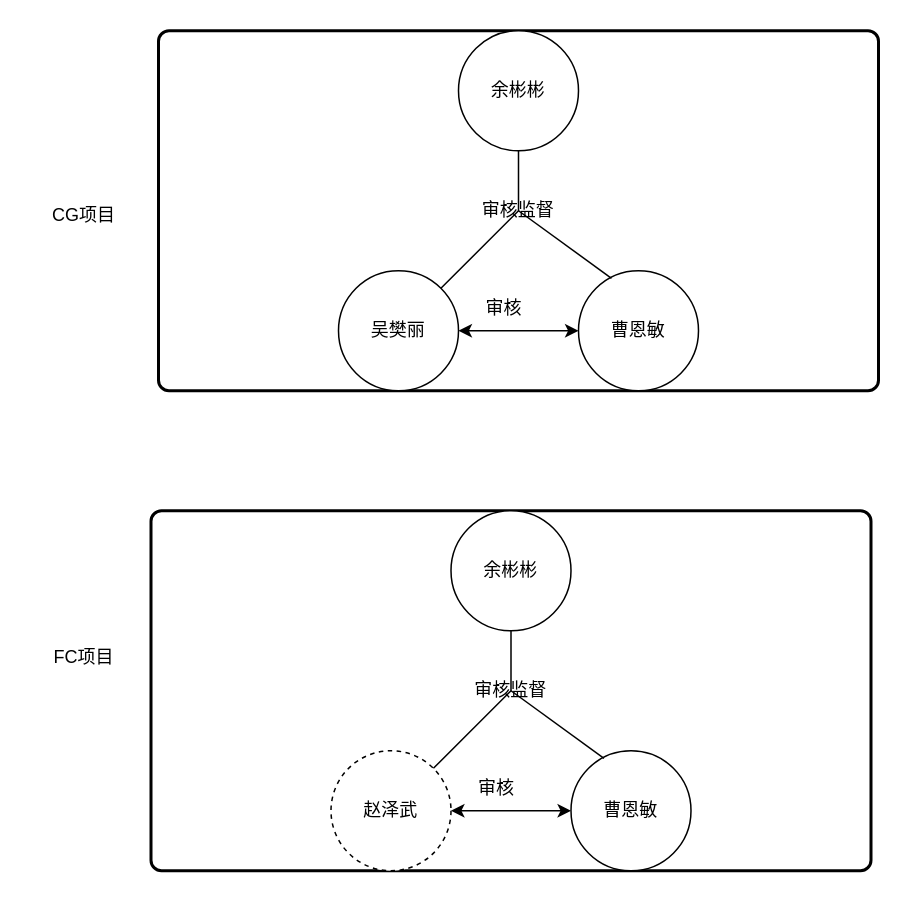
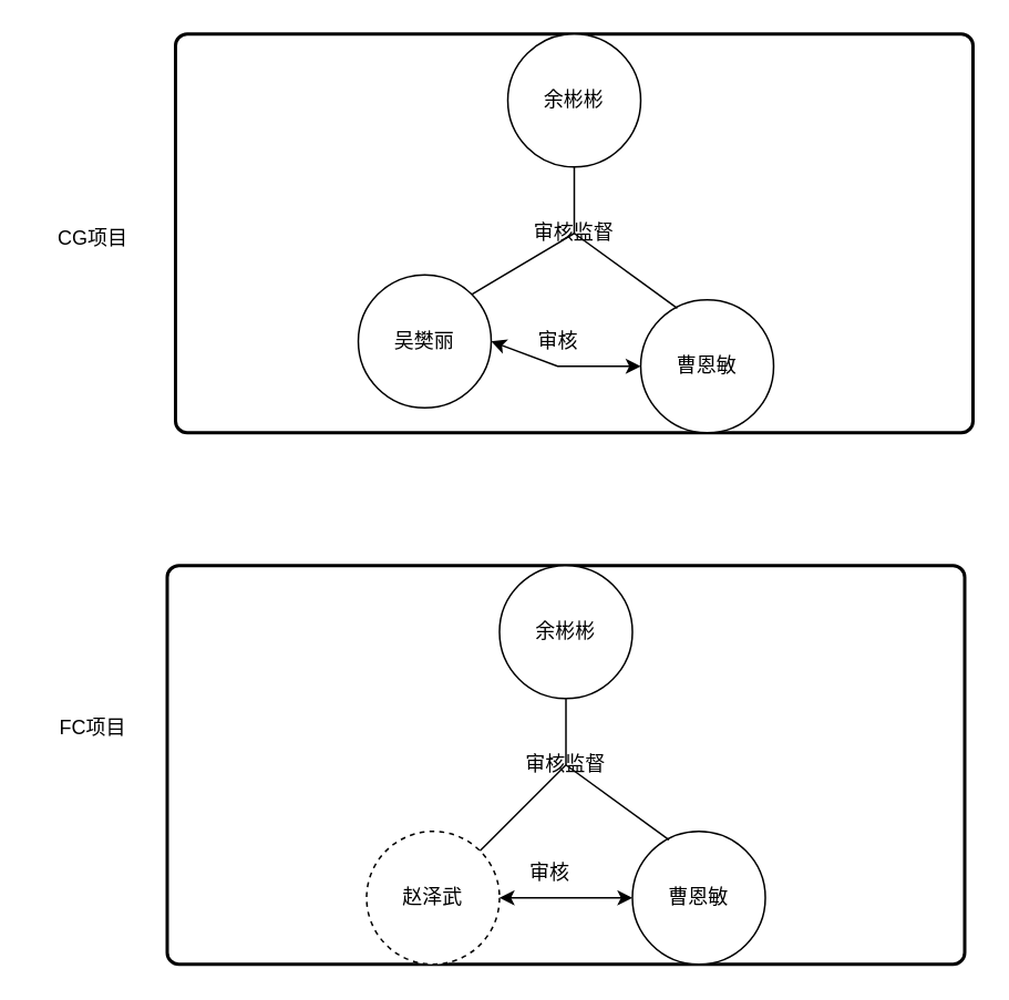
- <mxCell id="4" value="吴樊丽" style="ellipse;whiteSpace=wrap;html=1;aspect=fixed;" vertex="1" parent="1"><mxGeometry x="225" y="180" width="80" height="80" as="geometry" /></mxCell>
+ <mxCell id="4" value="吴樊丽" style="ellipse;whiteSpace=wrap;html=1;aspect=fixed;" vertex="1" parent="1"><mxGeometry x="215" y="165" width="80" height="80" as="geometry" /></mxCell>
